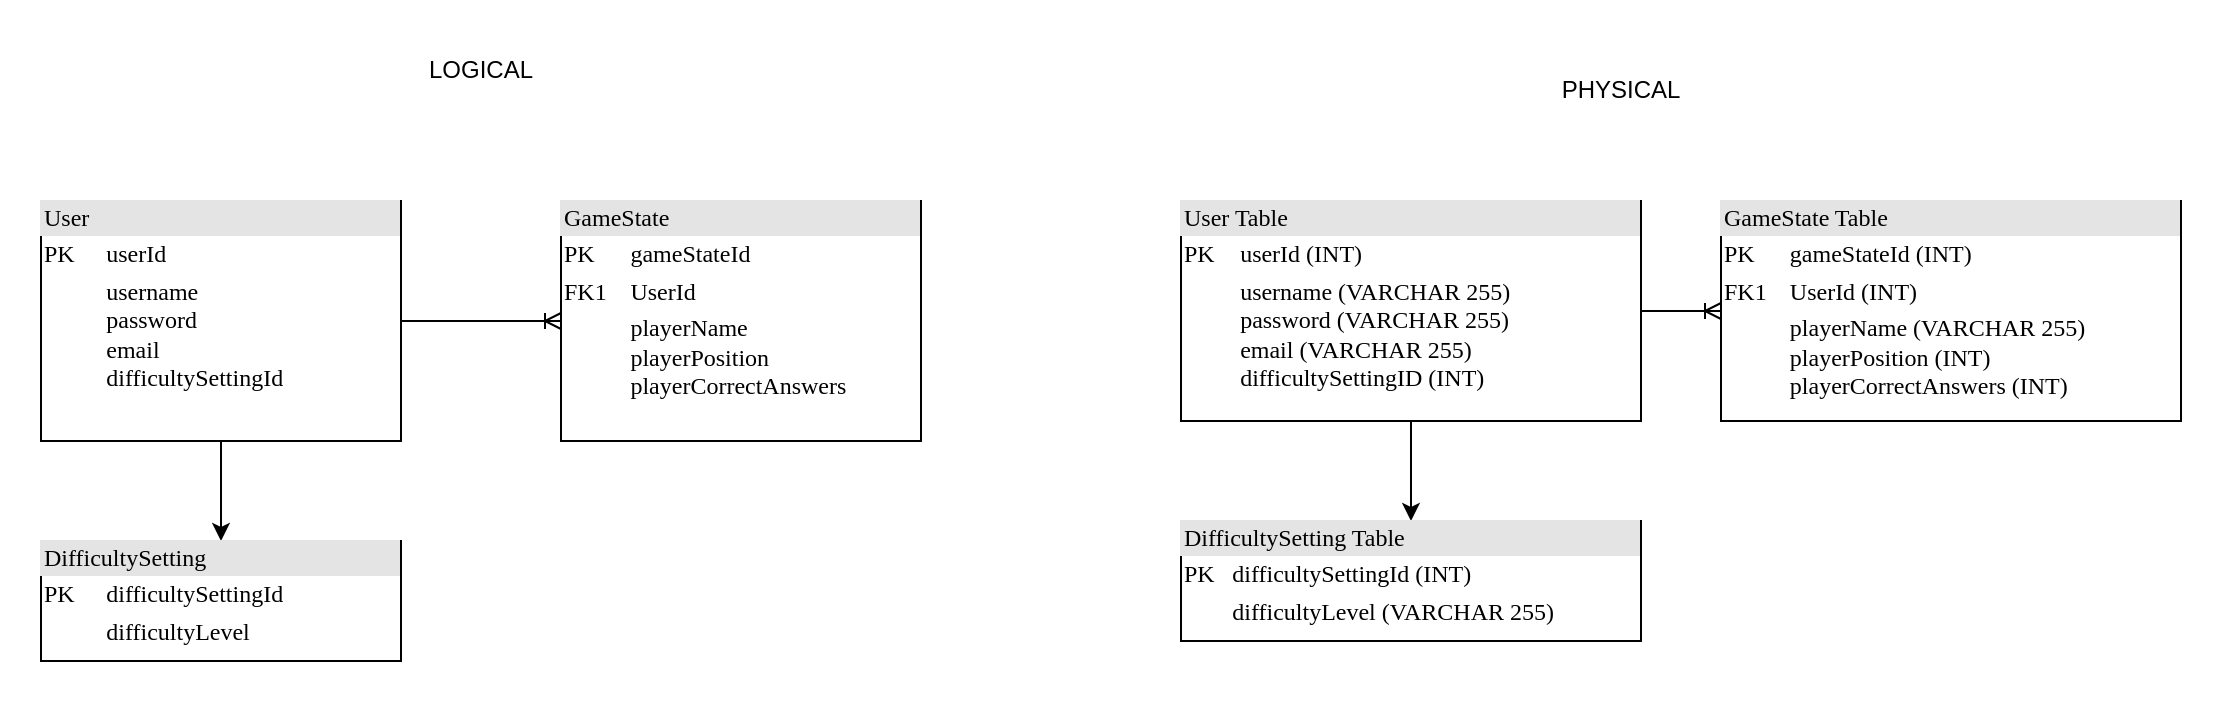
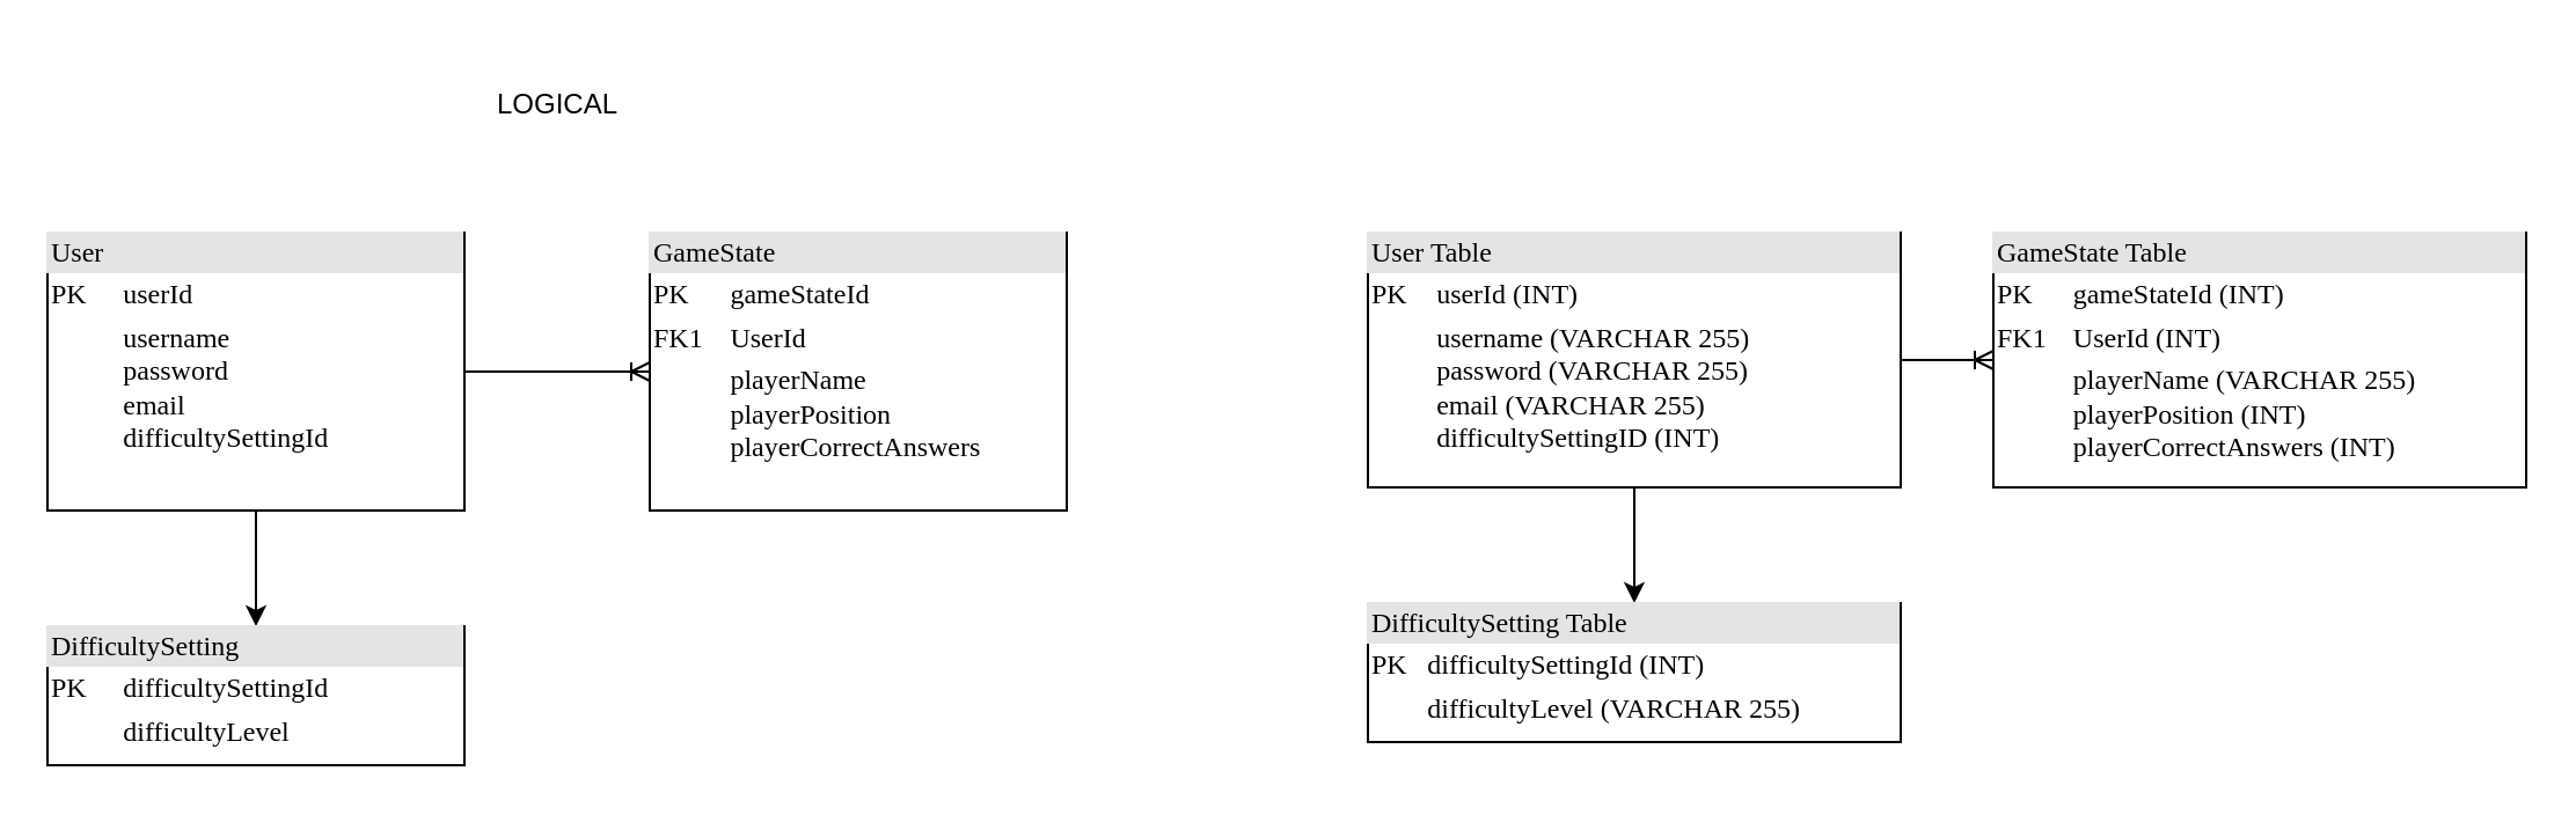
- <mxCell id="10" value="LOGICAL" style="text;html=1;align=center;verticalAlign=middle;resizable=0;points=[];autosize=1;strokeColor=none;fillColor=none;" parent="1" vertex="1"><mxGeometry x="200" y="20" width="80" height="30" as="geometry" /></mxCell>
+ <mxCell id="10" value="LOGICAL" style="text;html=1;align=center;verticalAlign=middle;resizable=0;points=[];autosize=1;strokeColor=none;fillColor=none;" parent="1" vertex="1"><mxGeometry x="200" y="30" width="80" height="30" as="geometry" /></mxCell>
- <mxCell id="9" value="PHYSICAL" style="text;html=1;align=center;verticalAlign=middle;resizable=0;points=[];autosize=1;strokeColor=none;fillColor=none;" parent="1" vertex="1"><mxGeometry x="770" y="30" width="80" height="30" as="geometry" /></mxCell>
